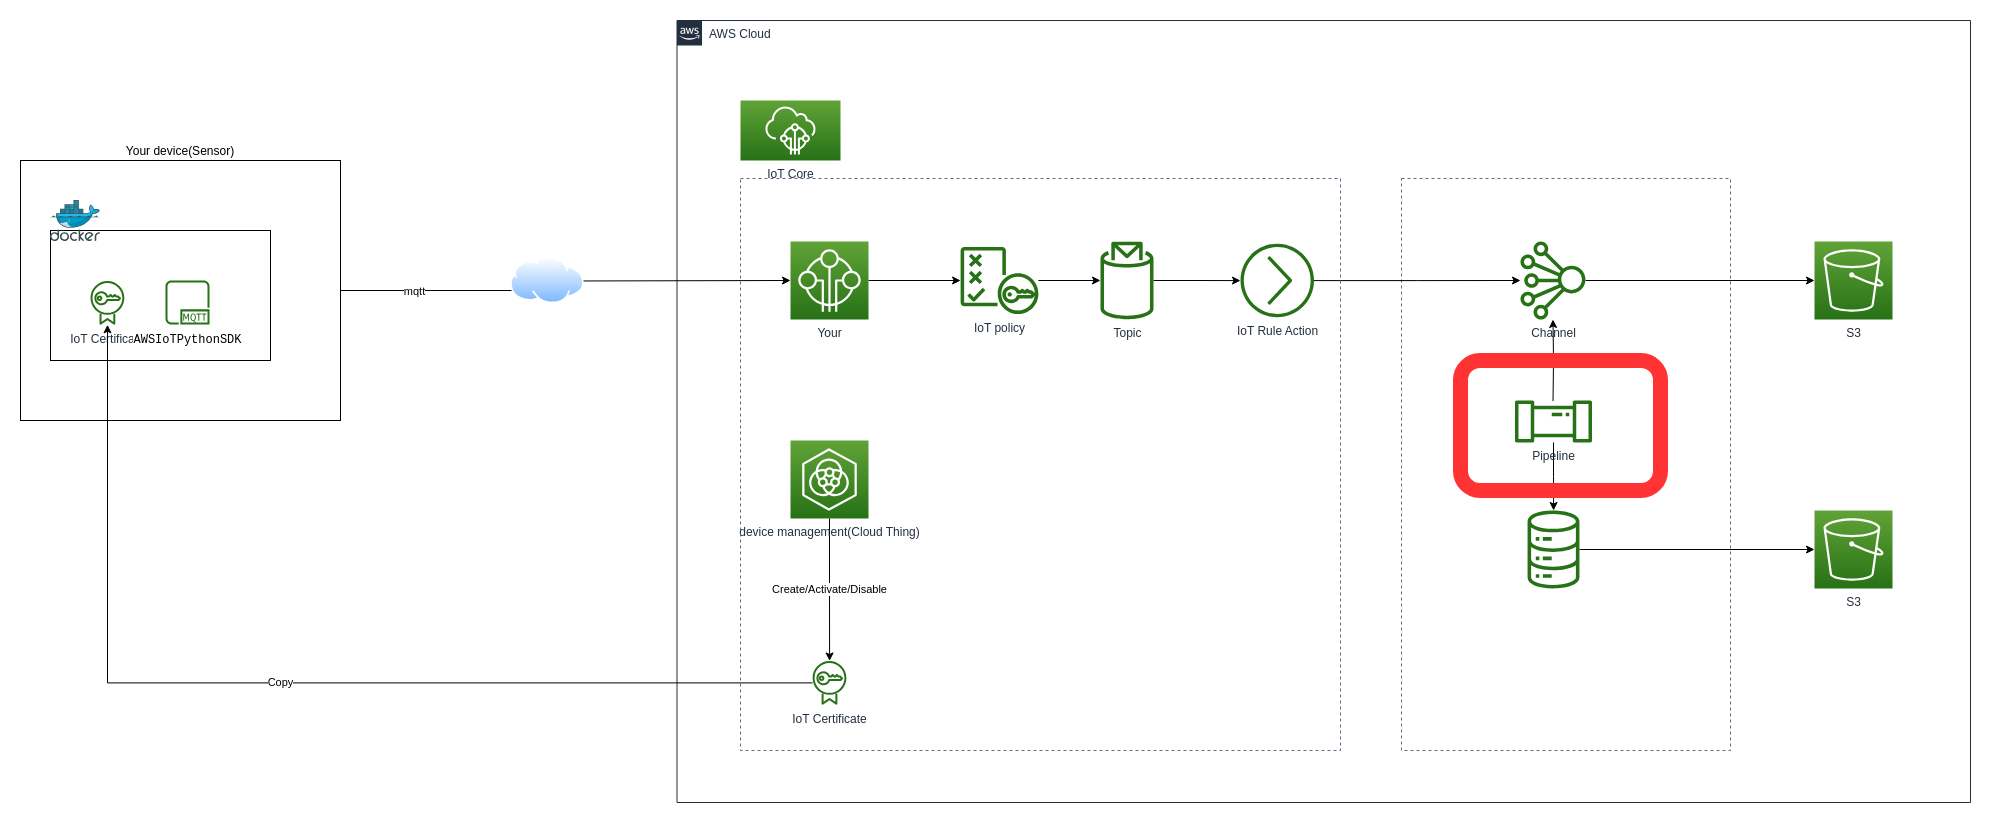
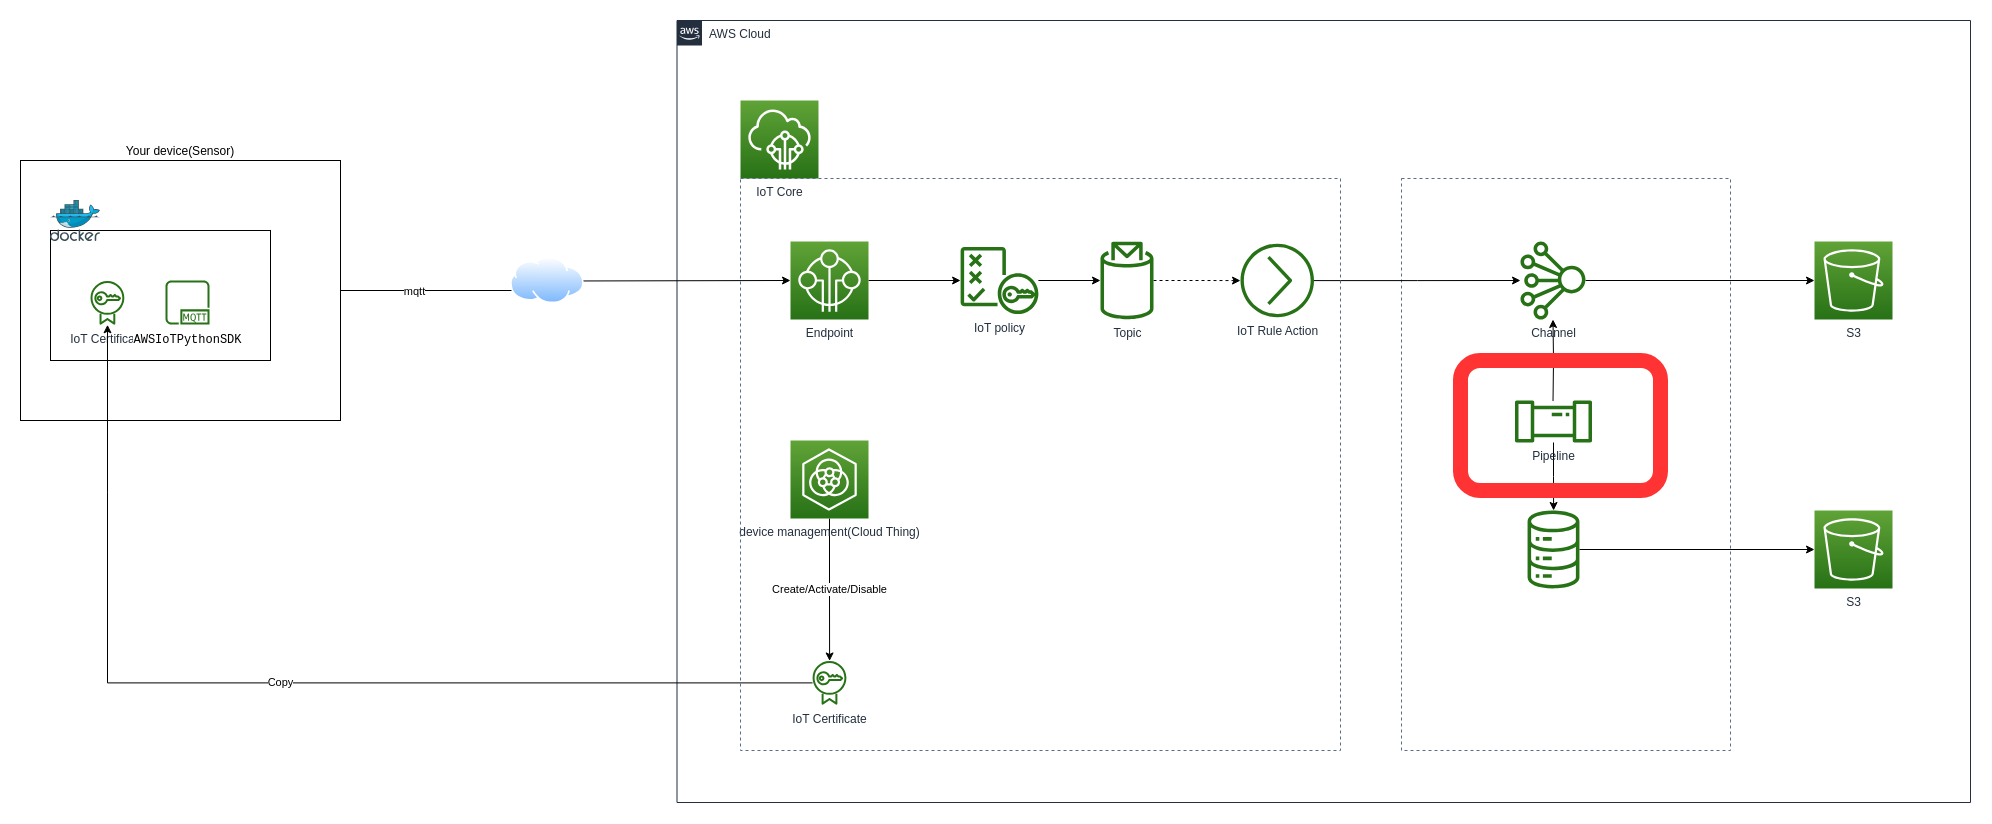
- <mxCell id="26" value="IoT Core" style="outlineConnect=0;fontColor=#232F3E;gradientColor=#60A337;gradientDirection=north;fillColor=#277116;strokeColor=#ffffff;dashed=0;verticalLabelPosition=bottom;verticalAlign=top;align=center;html=1;fontSize=12;fontStyle=0;aspect=fixed;shape=mxgraph.aws4.resourceIcon;resIcon=mxgraph.aws4.iot_core;" parent="1" vertex="1"><mxGeometry x="740" y="100" width="100" height="60" as="geometry" /></mxCell>
+ <mxCell id="26" value="IoT Core" style="outlineConnect=0;fontColor=#232F3E;gradientColor=#60A337;gradientDirection=north;fillColor=#277116;strokeColor=#ffffff;dashed=0;verticalLabelPosition=bottom;verticalAlign=top;align=center;html=1;fontSize=12;fontStyle=0;aspect=fixed;shape=mxgraph.aws4.resourceIcon;resIcon=mxgraph.aws4.iot_core;" parent="1" vertex="1"><mxGeometry x="740" y="100" width="78" height="78" as="geometry" /></mxCell>
- <mxCell id="16" style="edgeStyle=orthogonalEdgeStyle;rounded=0;orthogonalLoop=1;jettySize=auto;html=1;" parent="1" source="17" target="23" edge="1"><mxGeometry relative="1" as="geometry" /></mxCell>
+ <mxCell id="16" style="edgeStyle=orthogonalEdgeStyle;rounded=0;orthogonalLoop=1;jettySize=auto;html=1;dashed=1;" parent="1" source="17" target="23" edge="1"><mxGeometry relative="1" as="geometry" /></mxCell>
- <mxCell id="13" value="Your" style="outlineConnect=0;fontColor=#232F3E;gradientColor=#60A337;gradientDirection=north;fillColor=#277116;strokeColor=#ffffff;dashed=0;verticalLabelPosition=bottom;verticalAlign=top;align=center;html=1;fontSize=12;fontStyle=0;aspect=fixed;shape=mxgraph.aws4.resourceIcon;resIcon=mxgraph.aws4.internet_of_things;" parent="1" vertex="1"><mxGeometry x="790" y="241" width="78" height="78" as="geometry" /></mxCell>
+ <mxCell id="13" value="Endpoint" style="outlineConnect=0;fontColor=#232F3E;gradientColor=#60A337;gradientDirection=north;fillColor=#277116;strokeColor=#ffffff;dashed=0;verticalLabelPosition=bottom;verticalAlign=top;align=center;html=1;fontSize=12;fontStyle=0;aspect=fixed;shape=mxgraph.aws4.resourceIcon;resIcon=mxgraph.aws4.internet_of_things;" parent="1" vertex="1"><mxGeometry x="790" y="241" width="78" height="78" as="geometry" /></mxCell>
